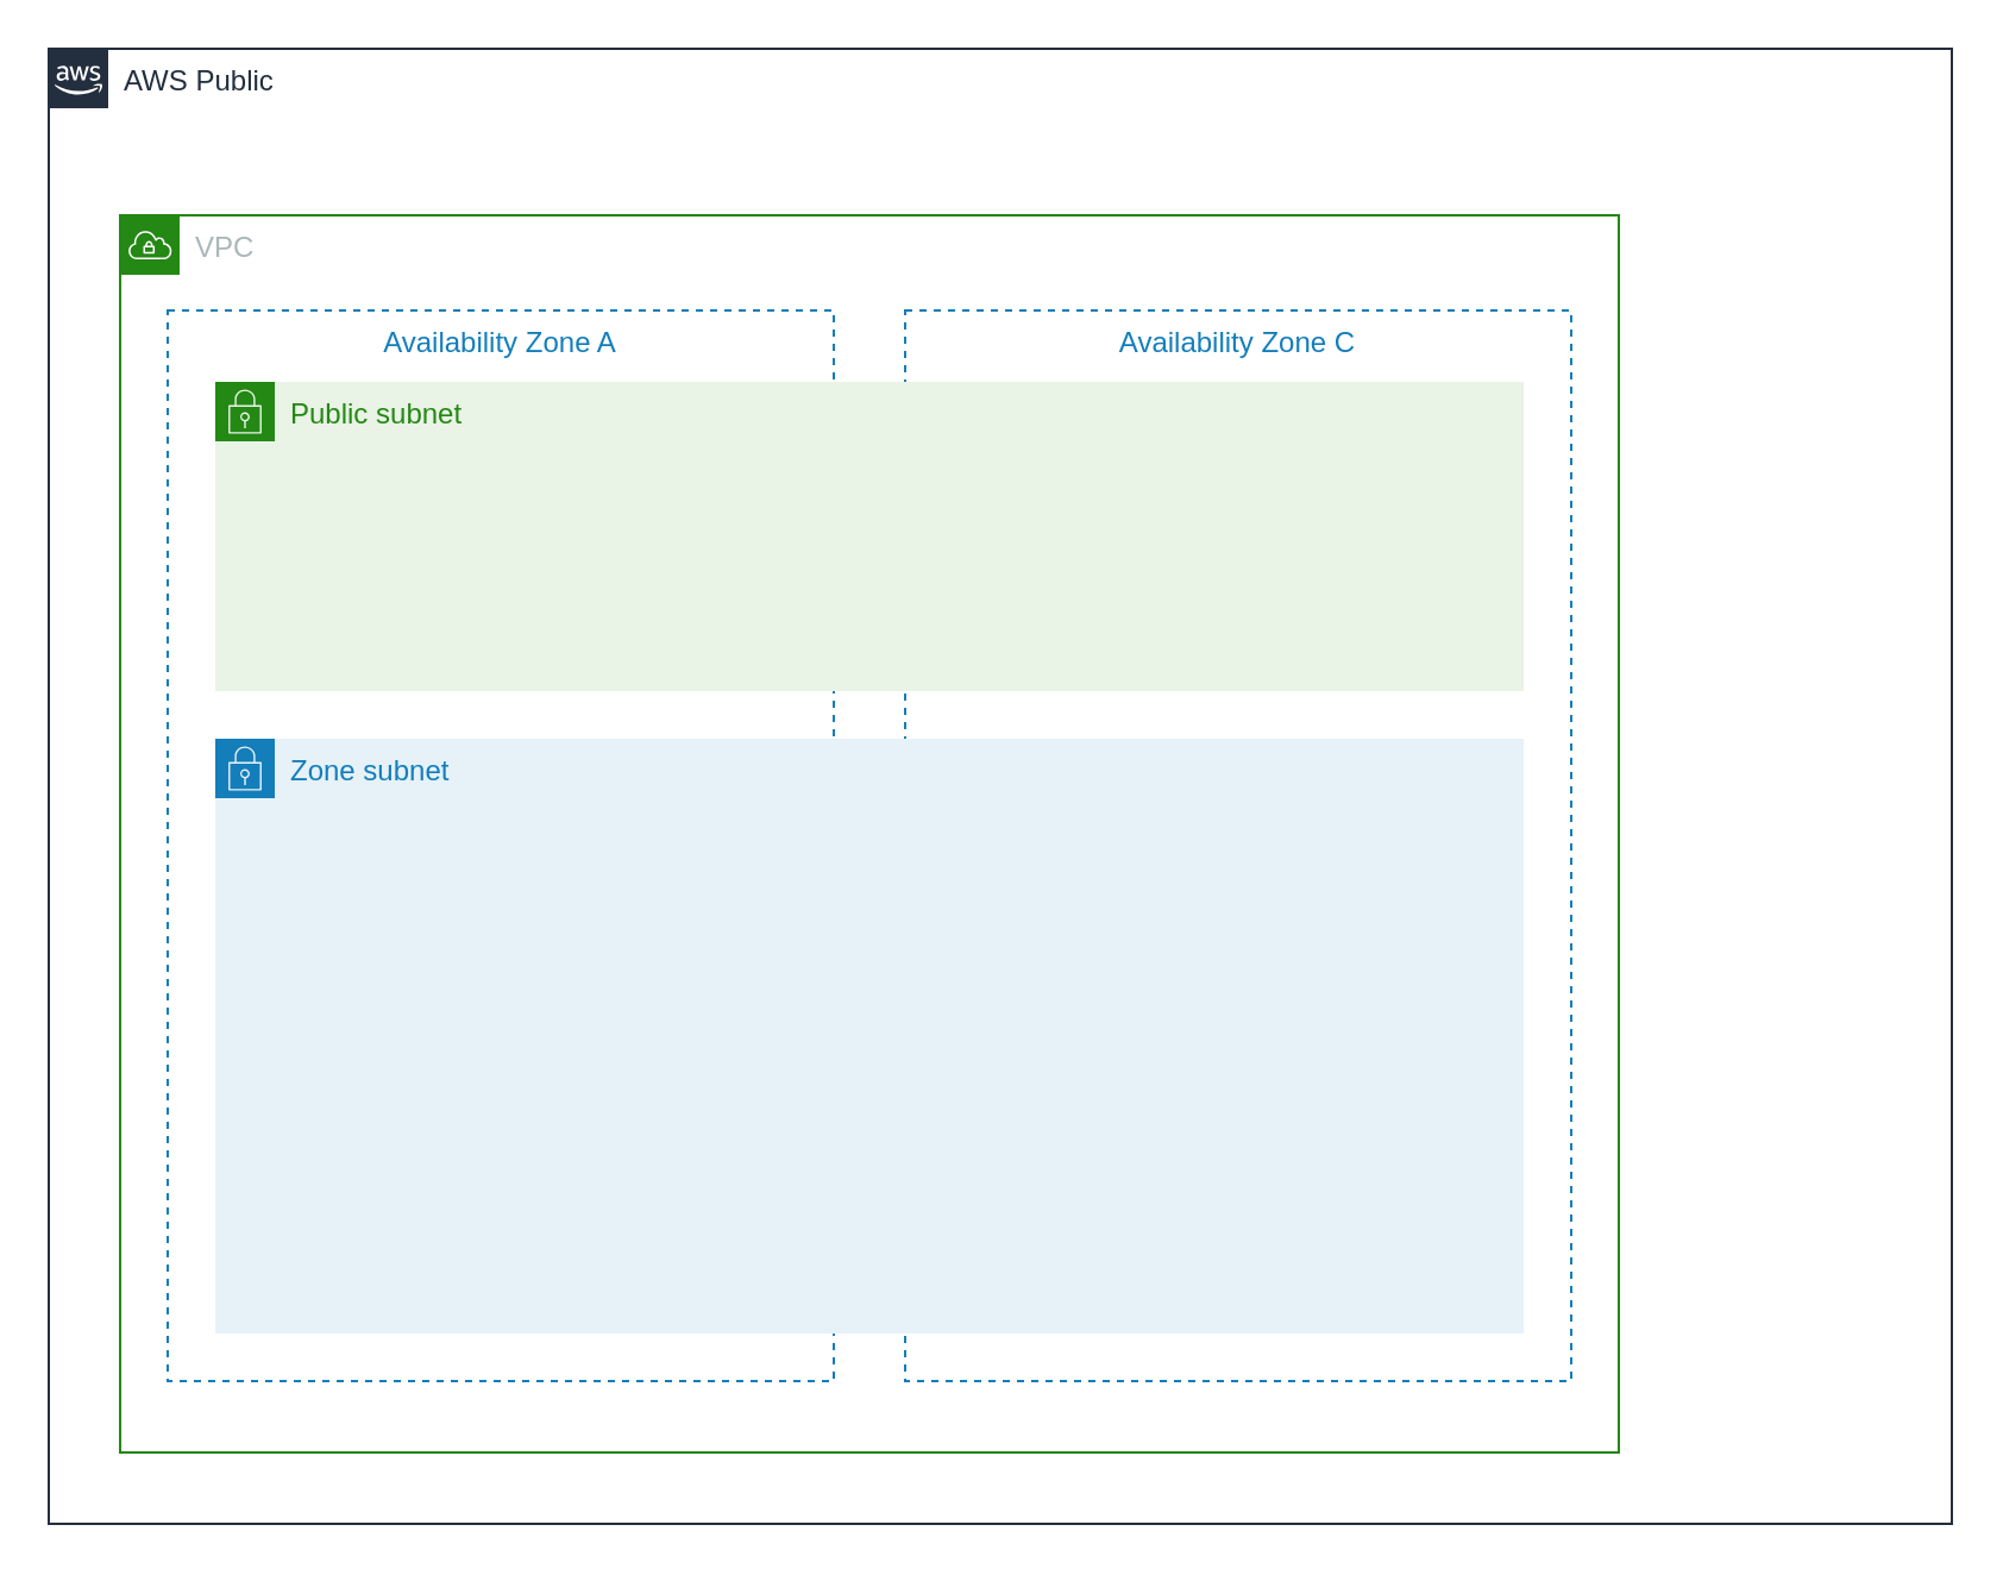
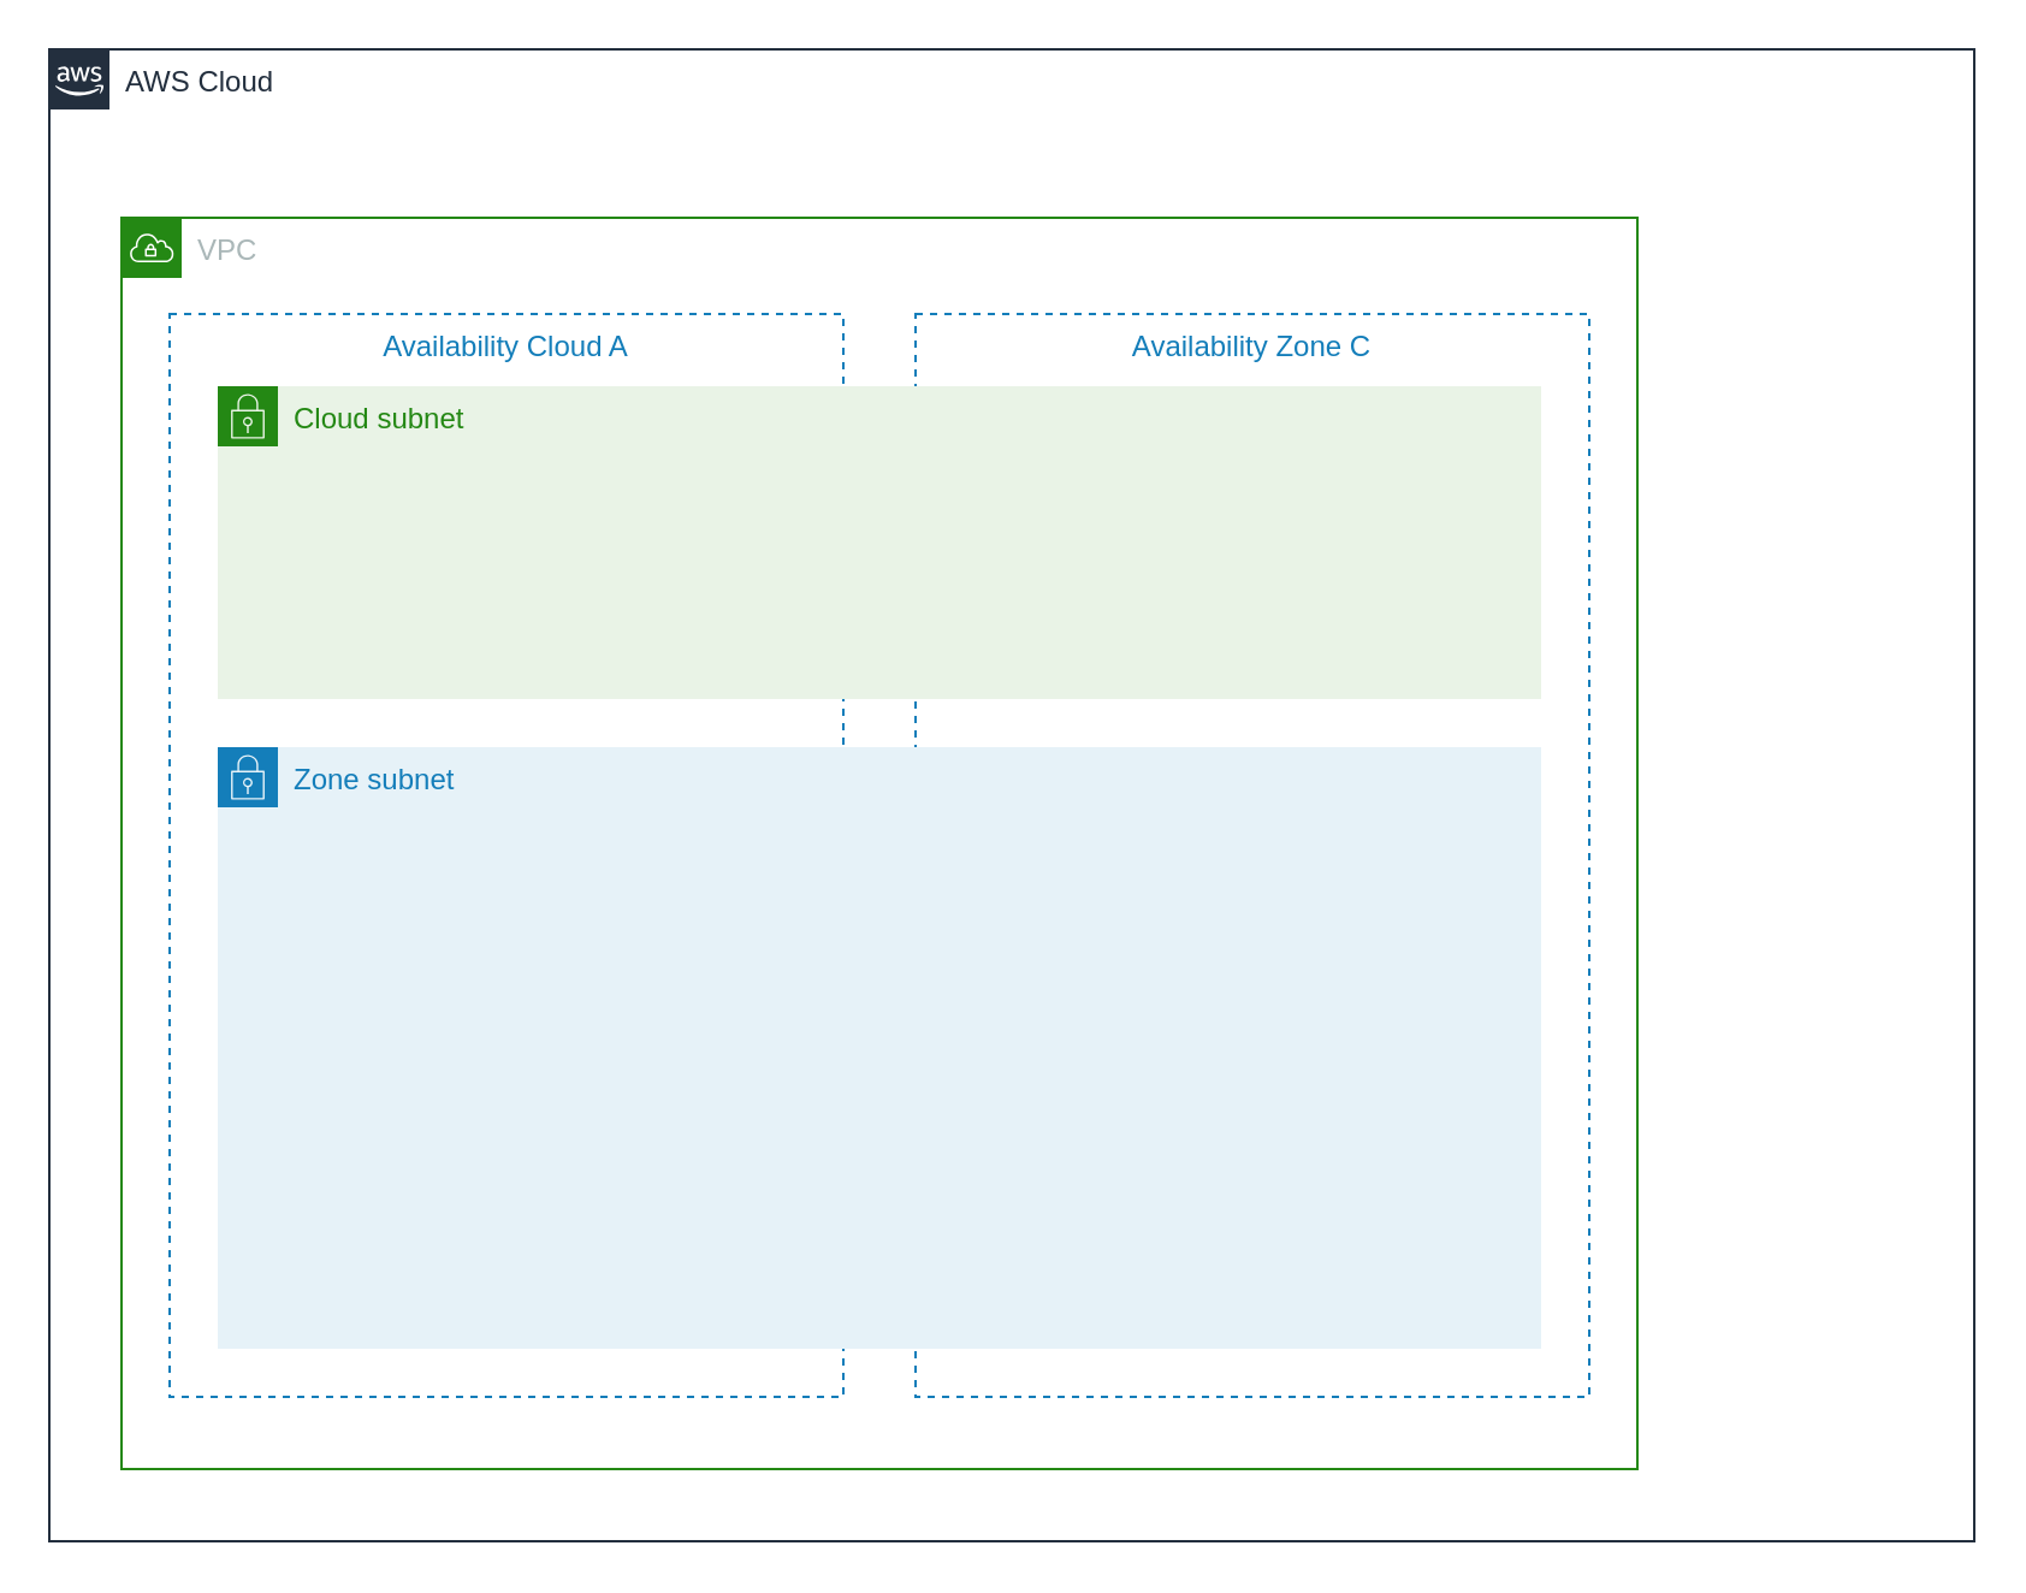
- <mxCell id="3" value="AWS Public" style="points=[[0,0],[0.25,0],[0.5,0],[0.75,0],[1,0],[1,0.25],[1,0.5],[1,0.75],[1,1],[0.75,1],[0.5,1],[0.25,1],[0,1],[0,0.75],[0,0.5],[0,0.25]];outlineConnect=0;gradientColor=none;html=1;whiteSpace=wrap;fontSize=12;fontStyle=0;container=1;pointerEvents=0;collapsible=0;recursiveResize=0;shape=mxgraph.aws4.group;grIcon=mxgraph.aws4.group_aws_cloud_alt;strokeColor=#232F3E;fillColor=none;verticalAlign=top;align=left;spacingLeft=30;fontColor=#232F3E;dashed=0;" vertex="1" parent="2"><mxGeometry x="20" y="20" width="800" height="620" as="geometry" /></mxCell>
+ <mxCell id="3" value="AWS Cloud" style="points=[[0,0],[0.25,0],[0.5,0],[0.75,0],[1,0],[1,0.25],[1,0.5],[1,0.75],[1,1],[0.75,1],[0.5,1],[0.25,1],[0,1],[0,0.75],[0,0.5],[0,0.25]];outlineConnect=0;gradientColor=none;html=1;whiteSpace=wrap;fontSize=12;fontStyle=0;container=1;pointerEvents=0;collapsible=0;recursiveResize=0;shape=mxgraph.aws4.group;grIcon=mxgraph.aws4.group_aws_cloud_alt;strokeColor=#232F3E;fillColor=none;verticalAlign=top;align=left;spacingLeft=30;fontColor=#232F3E;dashed=0;" vertex="1" parent="2"><mxGeometry x="20" y="20" width="800" height="620" as="geometry" /></mxCell>
- <mxCell id="7" value="Availability Zone A" style="fillColor=none;strokeColor=#147EBA;dashed=1;verticalAlign=top;fontStyle=0;fontColor=#147EBA;whiteSpace=wrap;html=1;" vertex="1" parent="5"><mxGeometry x="20" y="40" width="280" height="450" as="geometry" /></mxCell>
+ <mxCell id="7" value="Availability Cloud A" style="fillColor=none;strokeColor=#147EBA;dashed=1;verticalAlign=top;fontStyle=0;fontColor=#147EBA;whiteSpace=wrap;html=1;" vertex="1" parent="5"><mxGeometry x="20" y="40" width="280" height="450" as="geometry" /></mxCell>
- <mxCell id="11" value="Public subnet" style="points=[[0,0],[0.25,0],[0.5,0],[0.75,0],[1,0],[1,0.25],[1,0.5],[1,0.75],[1,1],[0.75,1],[0.5,1],[0.25,1],[0,1],[0,0.75],[0,0.5],[0,0.25]];outlineConnect=0;gradientColor=none;html=1;whiteSpace=wrap;fontSize=12;fontStyle=0;container=1;pointerEvents=0;collapsible=0;recursiveResize=0;shape=mxgraph.aws4.group;grIcon=mxgraph.aws4.group_security_group;grStroke=0;strokeColor=#248814;fillColor=#E9F3E6;verticalAlign=top;align=left;spacingLeft=30;fontColor=#248814;dashed=0;" vertex="1" parent="9"><mxGeometry x="90" y="160" width="550" height="130" as="geometry" /></mxCell>
+ <mxCell id="11" value="Cloud subnet" style="points=[[0,0],[0.25,0],[0.5,0],[0.75,0],[1,0],[1,0.25],[1,0.5],[1,0.75],[1,1],[0.75,1],[0.5,1],[0.25,1],[0,1],[0,0.75],[0,0.5],[0,0.25]];outlineConnect=0;gradientColor=none;html=1;whiteSpace=wrap;fontSize=12;fontStyle=0;container=1;pointerEvents=0;collapsible=0;recursiveResize=0;shape=mxgraph.aws4.group;grIcon=mxgraph.aws4.group_security_group;grStroke=0;strokeColor=#248814;fillColor=#E9F3E6;verticalAlign=top;align=left;spacingLeft=30;fontColor=#248814;dashed=0;" vertex="1" parent="9"><mxGeometry x="90" y="160" width="550" height="130" as="geometry" /></mxCell>
